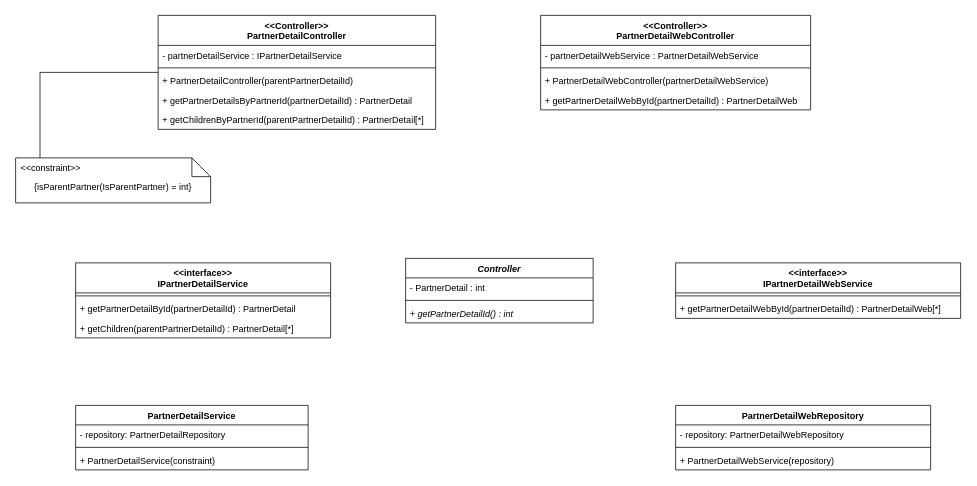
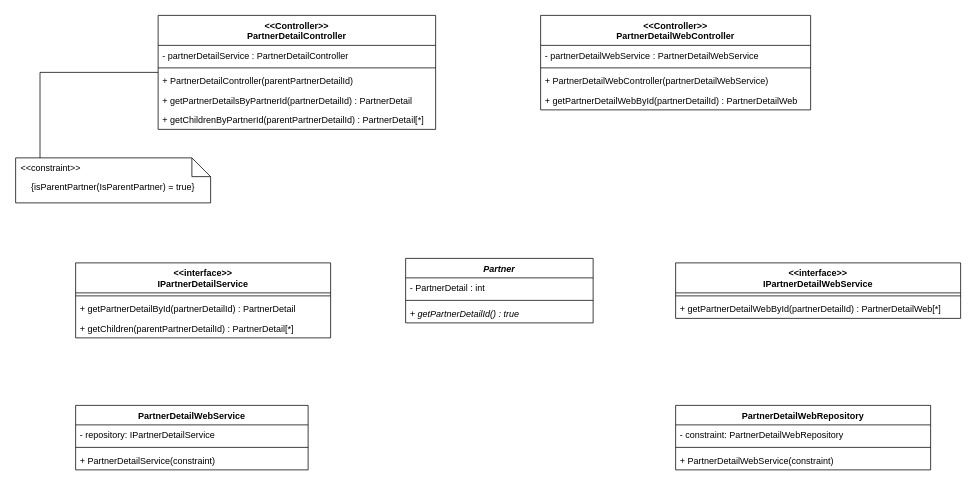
- <mxCell id="4" value="- partnerDetailService : IPartnerDetailService" style="text;strokeColor=none;fillColor=none;align=left;verticalAlign=top;spacingLeft=4;spacingRight=4;overflow=hidden;rotatable=0;points=[[0,0.5],[1,0.5]];portConstraint=eastwest;" vertex="1" parent="3"><mxGeometry y="40" width="370" height="26" as="geometry" /></mxCell>
+ <mxCell id="4" value="- partnerDetailService : PartnerDetailController" style="text;strokeColor=none;fillColor=none;align=left;verticalAlign=top;spacingLeft=4;spacingRight=4;overflow=hidden;rotatable=0;points=[[0,0.5],[1,0.5]];portConstraint=eastwest;" vertex="1" parent="3"><mxGeometry y="40" width="370" height="26" as="geometry" /></mxCell>
- <mxCell id="29" value="{isParentPartner(IsParentPartner) = int}" style="shape=note2;boundedLbl=1;whiteSpace=wrap;html=1;size=25;verticalAlign=top;align=center;" vertex="1" parent="1"><mxGeometry x="20" y="210" width="260" height="60" as="geometry" /></mxCell>
+ <mxCell id="29" value="{isParentPartner(IsParentPartner) = true}" style="shape=note2;boundedLbl=1;whiteSpace=wrap;html=1;size=25;verticalAlign=top;align=center;" vertex="1" parent="1"><mxGeometry x="20" y="210" width="260" height="60" as="geometry" /></mxCell>
- <mxCell id="31" value="Controller" style="swimlane;fontStyle=3;align=center;verticalAlign=top;childLayout=stackLayout;horizontal=1;startSize=26;horizontalStack=0;resizeParent=1;resizeParentMax=0;resizeLast=0;collapsible=1;marginBottom=0;" vertex="1" parent="1"><mxGeometry x="540" y="344" width="250" height="86" as="geometry" /></mxCell>
+ <mxCell id="31" value="Partner" style="swimlane;fontStyle=3;align=center;verticalAlign=top;childLayout=stackLayout;horizontal=1;startSize=26;horizontalStack=0;resizeParent=1;resizeParentMax=0;resizeLast=0;collapsible=1;marginBottom=0;" vertex="1" parent="1"><mxGeometry x="540" y="344" width="250" height="86" as="geometry" /></mxCell>
- <mxCell id="34" value="+ getPartnerDetailId() : int" style="text;strokeColor=none;fillColor=none;align=left;verticalAlign=top;spacingLeft=4;spacingRight=4;overflow=hidden;rotatable=0;points=[[0,0.5],[1,0.5]];portConstraint=eastwest;fontStyle=2" vertex="1" parent="31"><mxGeometry y="60" width="250" height="26" as="geometry" /></mxCell>
+ <mxCell id="34" value="+ getPartnerDetailId() : true" style="text;strokeColor=none;fillColor=none;align=left;verticalAlign=top;spacingLeft=4;spacingRight=4;overflow=hidden;rotatable=0;points=[[0,0.5],[1,0.5]];portConstraint=eastwest;fontStyle=2" vertex="1" parent="31"><mxGeometry y="60" width="250" height="26" as="geometry" /></mxCell>
- <mxCell id="21" value="PartnerDetailService" style="swimlane;fontStyle=1;align=center;verticalAlign=top;childLayout=stackLayout;horizontal=1;startSize=26;horizontalStack=0;resizeParent=1;resizeParentMax=0;resizeLast=0;collapsible=1;marginBottom=0;" vertex="1" parent="1"><mxGeometry x="100" y="540" width="310" height="86" as="geometry" /></mxCell>
+ <mxCell id="21" value="PartnerDetailWebService" style="swimlane;fontStyle=1;align=center;verticalAlign=top;childLayout=stackLayout;horizontal=1;startSize=26;horizontalStack=0;resizeParent=1;resizeParentMax=0;resizeLast=0;collapsible=1;marginBottom=0;" vertex="1" parent="1"><mxGeometry x="100" y="540" width="310" height="86" as="geometry" /></mxCell>
- <mxCell id="22" value="- repository: PartnerDetailRepository" style="text;strokeColor=none;fillColor=none;align=left;verticalAlign=top;spacingLeft=4;spacingRight=4;overflow=hidden;rotatable=0;points=[[0,0.5],[1,0.5]];portConstraint=eastwest;" vertex="1" parent="21"><mxGeometry y="26" width="310" height="26" as="geometry" /></mxCell>
+ <mxCell id="22" value="- repository: IPartnerDetailService" style="text;strokeColor=none;fillColor=none;align=left;verticalAlign=top;spacingLeft=4;spacingRight=4;overflow=hidden;rotatable=0;points=[[0,0.5],[1,0.5]];portConstraint=eastwest;" vertex="1" parent="21"><mxGeometry y="26" width="310" height="26" as="geometry" /></mxCell>
- <mxCell id="26" value="- repository: PartnerDetailWebRepository" style="text;strokeColor=none;fillColor=none;align=left;verticalAlign=top;spacingLeft=4;spacingRight=4;overflow=hidden;rotatable=0;points=[[0,0.5],[1,0.5]];portConstraint=eastwest;" vertex="1" parent="25"><mxGeometry y="26" width="340" height="26" as="geometry" /></mxCell>
+ <mxCell id="26" value="- constraint: PartnerDetailWebRepository" style="text;strokeColor=none;fillColor=none;align=left;verticalAlign=top;spacingLeft=4;spacingRight=4;overflow=hidden;rotatable=0;points=[[0,0.5],[1,0.5]];portConstraint=eastwest;" vertex="1" parent="25"><mxGeometry y="26" width="340" height="26" as="geometry" /></mxCell>
- <mxCell id="28" value="+ PartnerDetailWebService(repository)" style="text;strokeColor=none;fillColor=none;align=left;verticalAlign=top;spacingLeft=4;spacingRight=4;overflow=hidden;rotatable=0;points=[[0,0.5],[1,0.5]];portConstraint=eastwest;" vertex="1" parent="25"><mxGeometry y="60" width="340" height="26" as="geometry" /></mxCell>
+ <mxCell id="28" value="+ PartnerDetailWebService(constraint)" style="text;strokeColor=none;fillColor=none;align=left;verticalAlign=top;spacingLeft=4;spacingRight=4;overflow=hidden;rotatable=0;points=[[0,0.5],[1,0.5]];portConstraint=eastwest;" vertex="1" parent="25"><mxGeometry y="60" width="340" height="26" as="geometry" /></mxCell>
